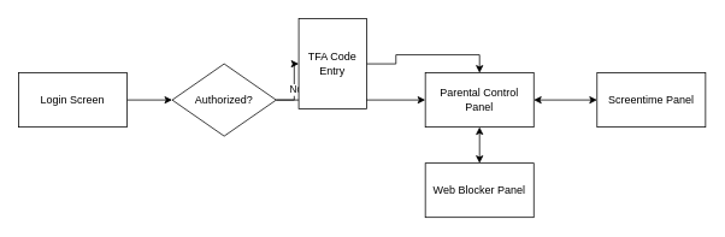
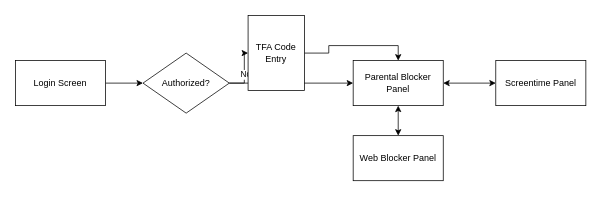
- <mxCell id="12" value="Parental Control Panel" style="rounded=0;whiteSpace=wrap;html=1;" vertex="1" parent="1"><mxGeometry x="470" y="80" width="120" height="60" as="geometry" /></mxCell>
+ <mxCell id="12" value="Parental Blocker Panel" style="rounded=0;whiteSpace=wrap;html=1;" vertex="1" parent="1"><mxGeometry x="470" y="80" width="120" height="60" as="geometry" /></mxCell>
